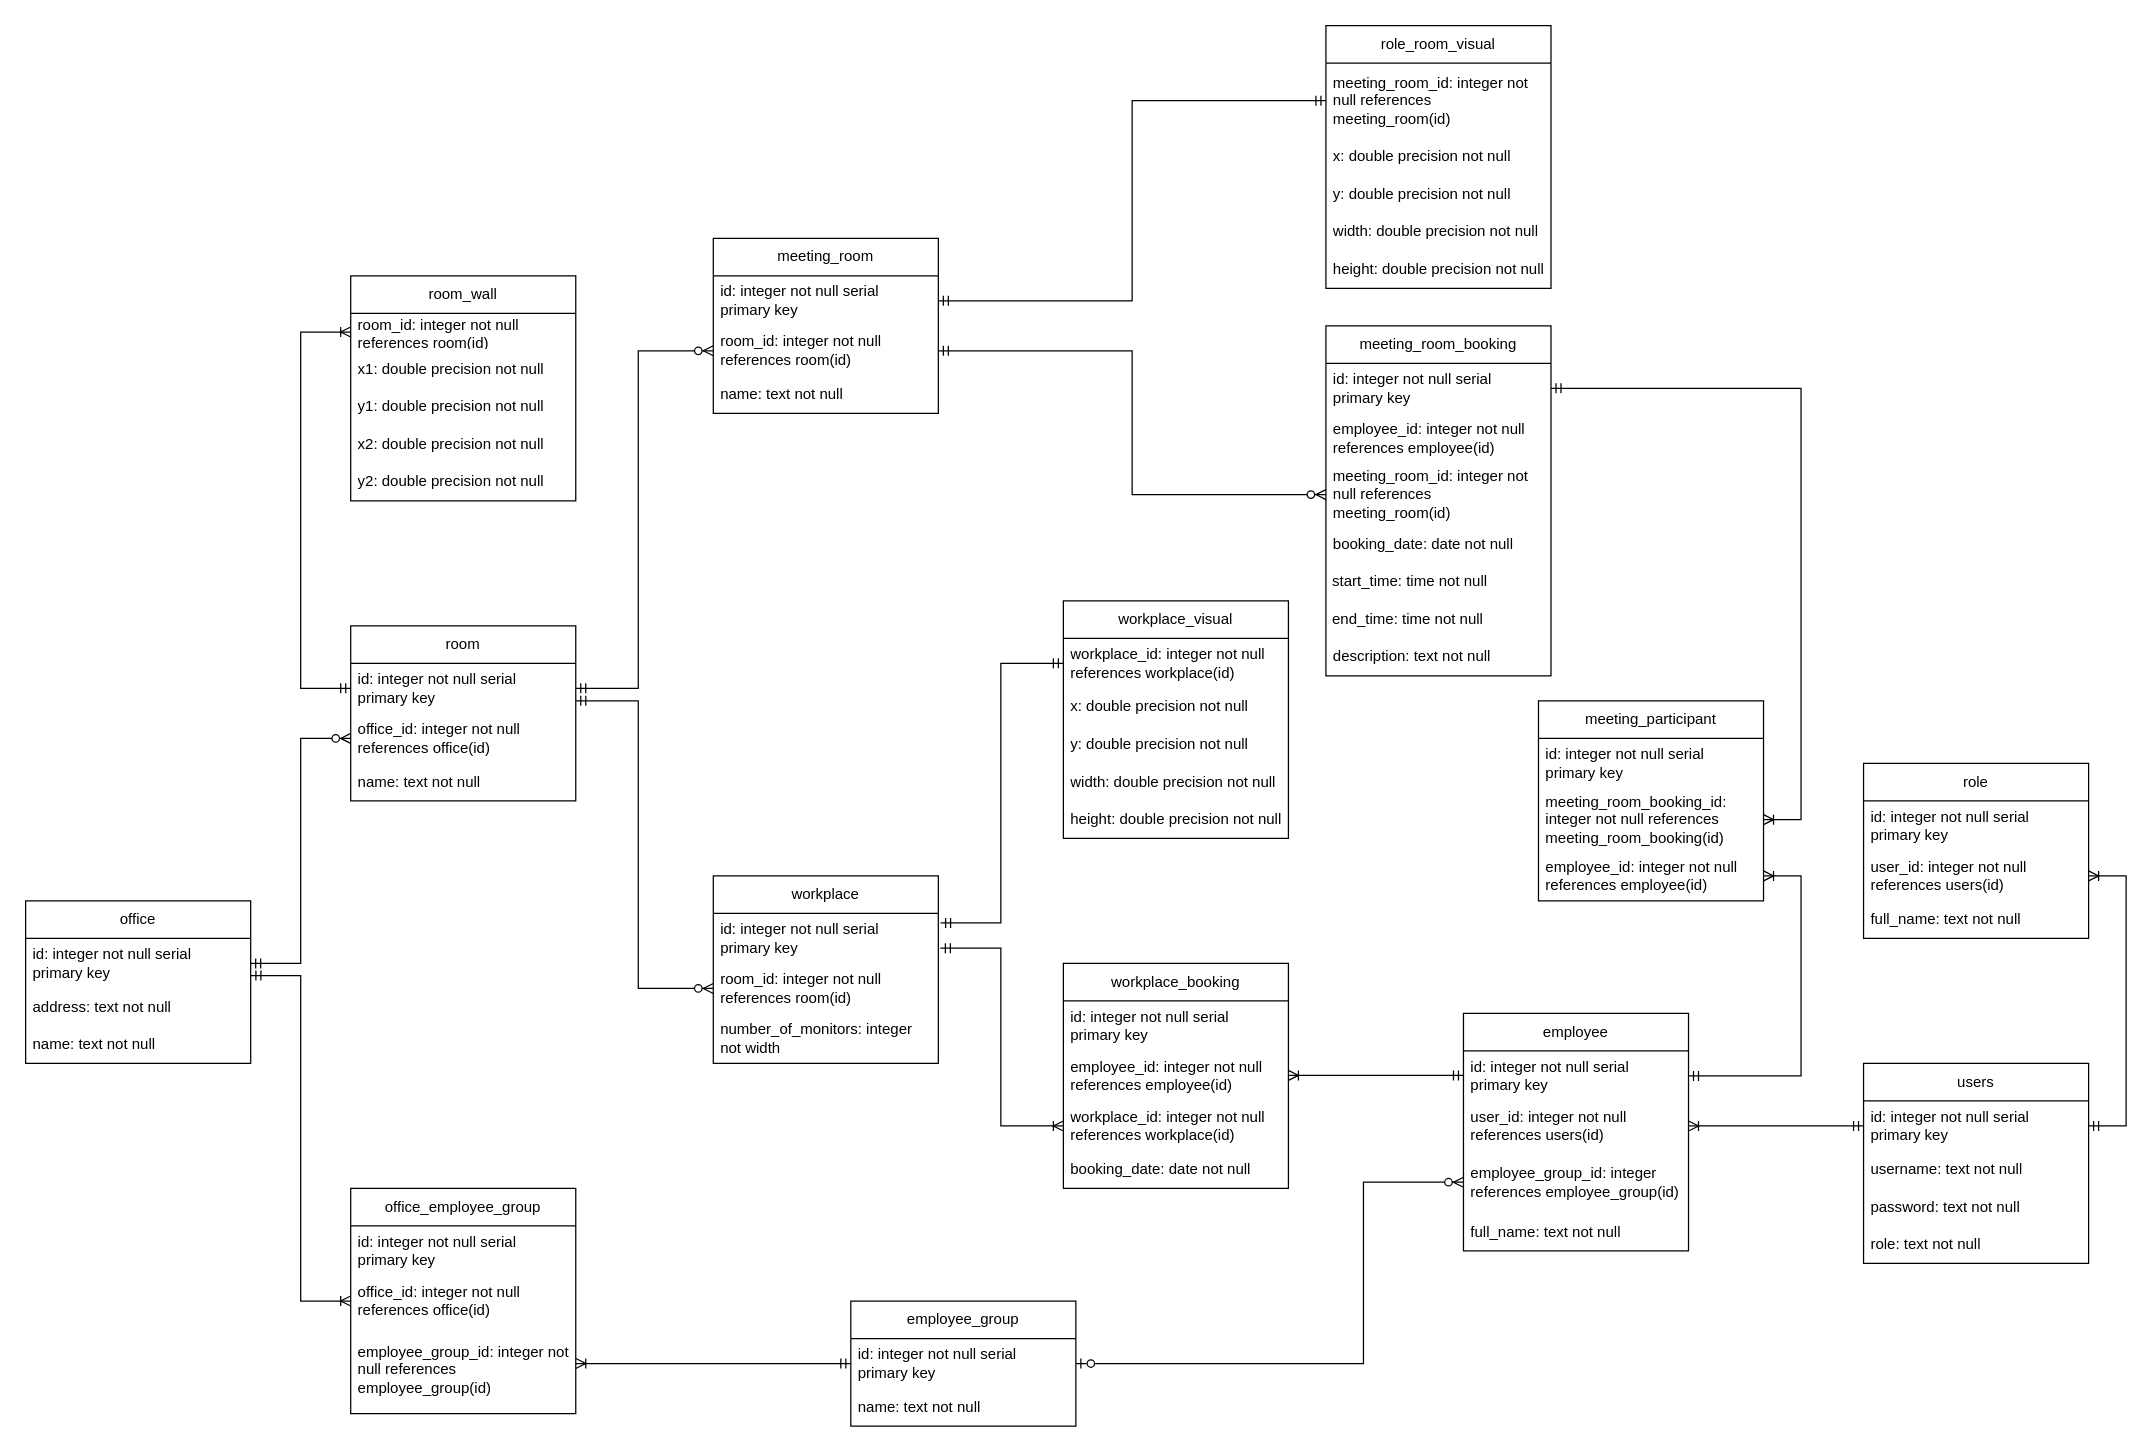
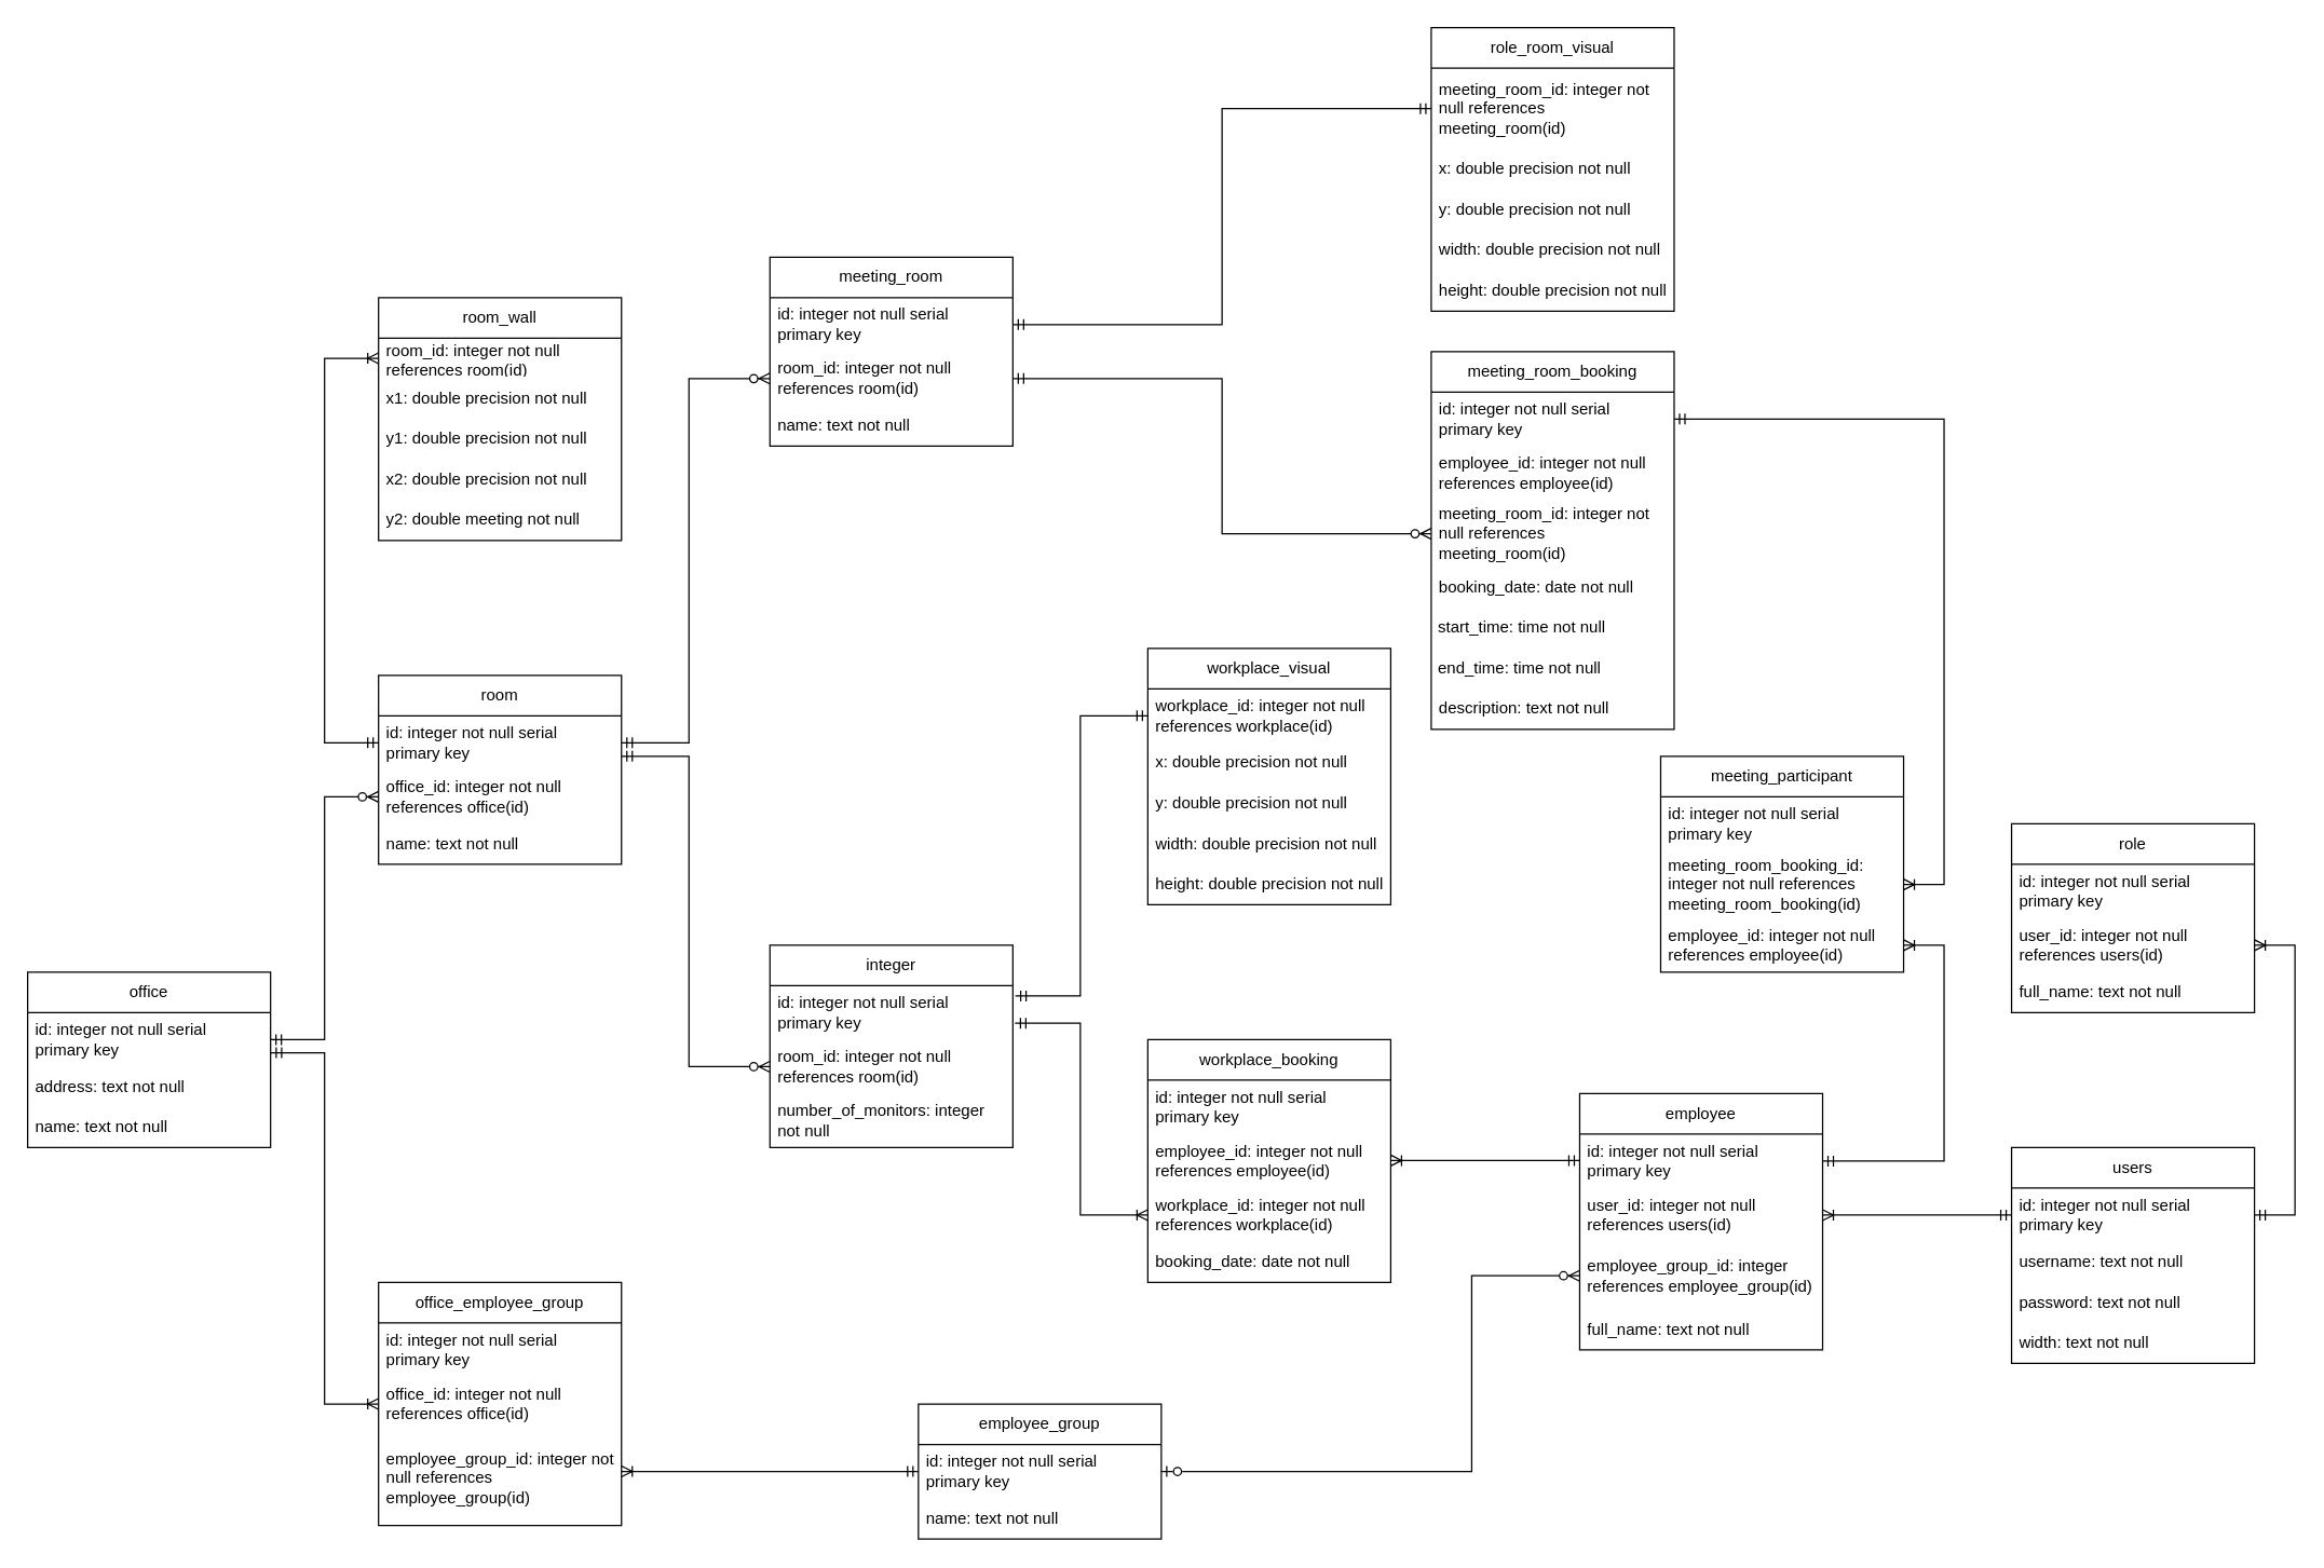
- <mxCell id="65" value="y2: double precision not null" style="text;strokeColor=none;fillColor=none;align=left;verticalAlign=middle;spacingLeft=4;spacingRight=4;overflow=hidden;points=[[0,0.5],[1,0.5]];portConstraint=eastwest;rotatable=0;whiteSpace=wrap;html=1;" parent="60" vertex="1"><mxGeometry y="150" width="180" height="30" as="geometry" /></mxCell>
+ <mxCell id="65" value="y2: double meeting not null" style="text;strokeColor=none;fillColor=none;align=left;verticalAlign=middle;spacingLeft=4;spacingRight=4;overflow=hidden;points=[[0,0.5],[1,0.5]];portConstraint=eastwest;rotatable=0;whiteSpace=wrap;html=1;" parent="60" vertex="1"><mxGeometry y="150" width="180" height="30" as="geometry" /></mxCell>
- <mxCell id="6" value="workplace" style="swimlane;fontStyle=0;childLayout=stackLayout;horizontal=1;startSize=30;horizontalStack=0;resizeParent=1;resizeParentMax=0;resizeLast=0;collapsible=1;marginBottom=0;whiteSpace=wrap;html=1;" parent="1" vertex="1"><mxGeometry x="570" y="700" width="180" height="150" as="geometry" /></mxCell>
+ <mxCell id="6" value="integer" style="swimlane;fontStyle=0;childLayout=stackLayout;horizontal=1;startSize=30;horizontalStack=0;resizeParent=1;resizeParentMax=0;resizeLast=0;collapsible=1;marginBottom=0;whiteSpace=wrap;html=1;" parent="1" vertex="1"><mxGeometry x="570" y="700" width="180" height="150" as="geometry" /></mxCell>
- <mxCell id="9" value="number_of_monitors: integer not width" style="text;strokeColor=none;fillColor=none;align=left;verticalAlign=middle;spacingLeft=4;spacingRight=4;overflow=hidden;points=[[0,0.5],[1,0.5]];portConstraint=eastwest;rotatable=0;whiteSpace=wrap;html=1;" parent="6" vertex="1"><mxGeometry y="110" width="180" height="40" as="geometry" /></mxCell>
+ <mxCell id="9" value="number_of_monitors: integer not null" style="text;strokeColor=none;fillColor=none;align=left;verticalAlign=middle;spacingLeft=4;spacingRight=4;overflow=hidden;points=[[0,0.5],[1,0.5]];portConstraint=eastwest;rotatable=0;whiteSpace=wrap;html=1;" parent="6" vertex="1"><mxGeometry y="110" width="180" height="40" as="geometry" /></mxCell>
- <mxCell id="43" value="role: text not null" style="text;strokeColor=none;fillColor=none;align=left;verticalAlign=middle;spacingLeft=4;spacingRight=4;overflow=hidden;points=[[0,0.5],[1,0.5]];portConstraint=eastwest;rotatable=0;whiteSpace=wrap;html=1;" parent="39" vertex="1"><mxGeometry y="130" width="180" height="30" as="geometry" /></mxCell>
+ <mxCell id="43" value="width: text not null" style="text;strokeColor=none;fillColor=none;align=left;verticalAlign=middle;spacingLeft=4;spacingRight=4;overflow=hidden;points=[[0,0.5],[1,0.5]];portConstraint=eastwest;rotatable=0;whiteSpace=wrap;html=1;" parent="39" vertex="1"><mxGeometry y="130" width="180" height="30" as="geometry" /></mxCell>
